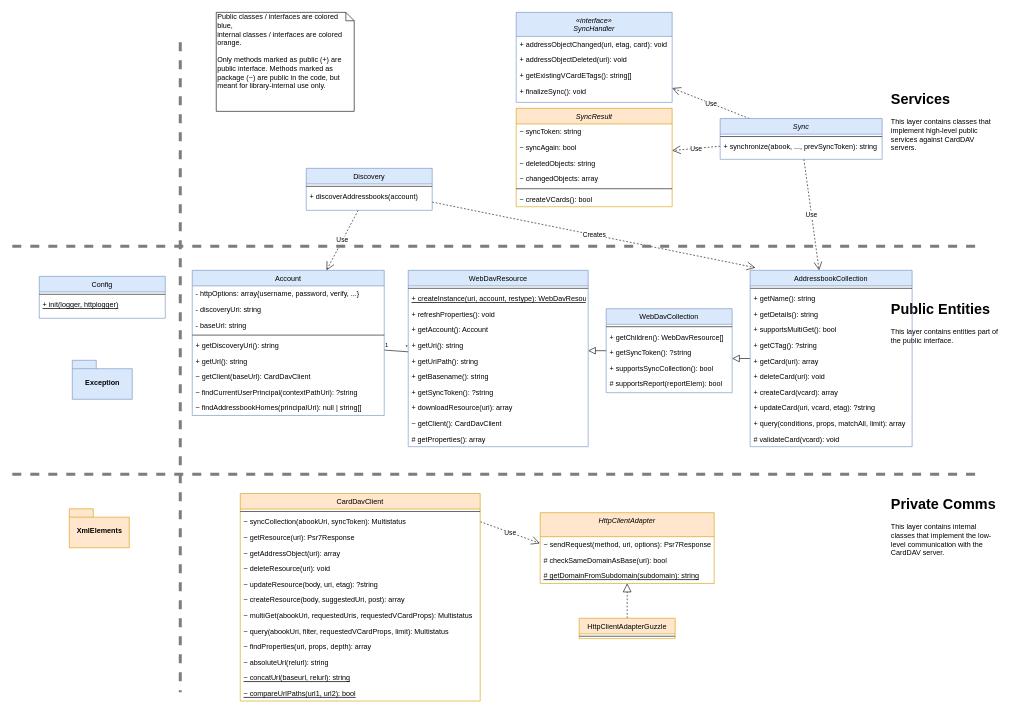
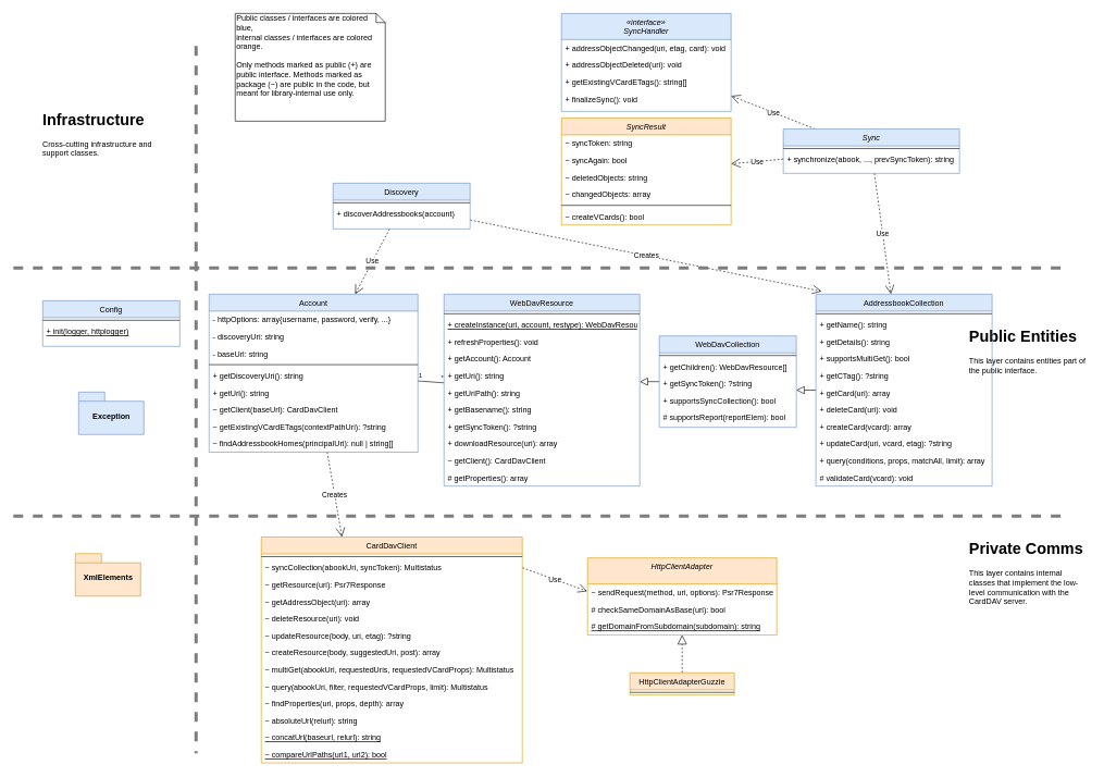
+ <mxCell id="44" value="&lt;h1&gt;Infrastructure&lt;/h1&gt;&lt;p&gt;Cross-cutting infrastructure and support classes.&lt;/p&gt;" style="text;html=1;strokeColor=none;fillColor=none;spacing=5;spacingTop=-20;whiteSpace=wrap;overflow=hidden;rounded=0;" parent="1" vertex="1"><mxGeometry x="60" y="162.5" width="190" height="85" as="geometry" /></mxCell>
- <mxCell id="34" value="&lt;h1&gt;Services&lt;/h1&gt;&lt;p&gt;This layer contains classes that implement high-level public services against CardDAV servers.&lt;/p&gt;" style="text;html=1;strokeColor=none;fillColor=none;spacing=5;spacingTop=-20;whiteSpace=wrap;overflow=hidden;rounded=0;" parent="1" vertex="1"><mxGeometry x="1480" y="145" width="190" height="120" as="geometry" /></mxCell>
- <mxCell id="55" value="~ findCurrentUserPrincipal(contextPathUri): ?string" style="text;align=left;verticalAlign=top;spacingLeft=4;spacingRight=4;overflow=hidden;rotatable=0;points=[[0,0.5],[1,0.5]];portConstraint=eastwest;" parent="47" vertex="1"><mxGeometry y="190" width="320" height="26" as="geometry" /></mxCell>
+ <mxCell id="55" value="~ getExistingVCardETags(contextPathUri): ?string" style="text;align=left;verticalAlign=top;spacingLeft=4;spacingRight=4;overflow=hidden;rotatable=0;points=[[0,0.5],[1,0.5]];portConstraint=eastwest;" parent="47" vertex="1"><mxGeometry y="190" width="320" height="26" as="geometry" /></mxCell>
+ <mxCell id="13" value="Creates" style="endArrow=open;endSize=12;dashed=1;html=1;entryX=0.309;entryY=0;entryDx=0;entryDy=0;entryPerimeter=0;" parent="1" source="47" target="18" edge="1"><mxGeometry width="160" relative="1" as="geometry"><mxPoint x="360.001" y="846" as="sourcePoint" /><mxPoint x="738.66" y="1051.98" as="targetPoint" /></mxGeometry></mxCell>
